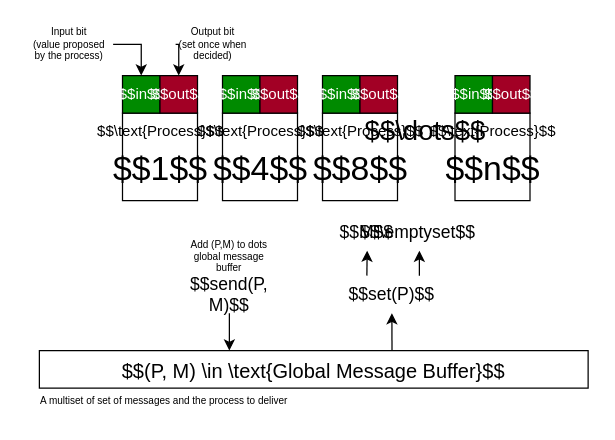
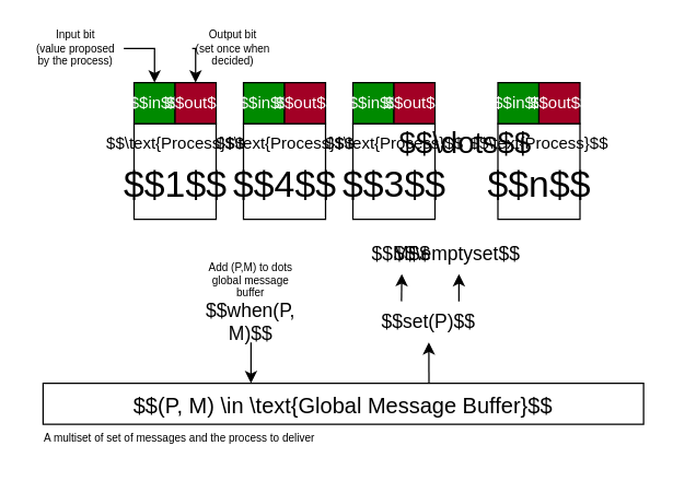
- <mxCell id="19" value="$$8$$" style="text;html=1;strokeColor=none;fillColor=none;align=center;verticalAlign=middle;whiteSpace=wrap;rounded=0;fontSize=27;" vertex="1" parent="1"><mxGeometry x="257.5" y="110" width="60" height="50" as="geometry" /></mxCell>
+ <mxCell id="19" value="$$3$$" style="text;html=1;strokeColor=none;fillColor=none;align=center;verticalAlign=middle;whiteSpace=wrap;rounded=0;fontSize=27;" vertex="1" parent="1"><mxGeometry x="257.5" y="110" width="60" height="50" as="geometry" /></mxCell>
- <mxCell id="30" value="$$send(P, M)$$" style="text;html=1;strokeColor=none;fillColor=none;align=center;verticalAlign=middle;whiteSpace=wrap;rounded=0;fontSize=14;" vertex="1" parent="1"><mxGeometry x="153" y="220" width="60" height="30" as="geometry" /></mxCell>
+ <mxCell id="30" value="$$when(P, M)$$" style="text;html=1;strokeColor=none;fillColor=none;align=center;verticalAlign=middle;whiteSpace=wrap;rounded=0;fontSize=14;" vertex="1" parent="1"><mxGeometry x="153" y="220" width="60" height="30" as="geometry" /></mxCell>
